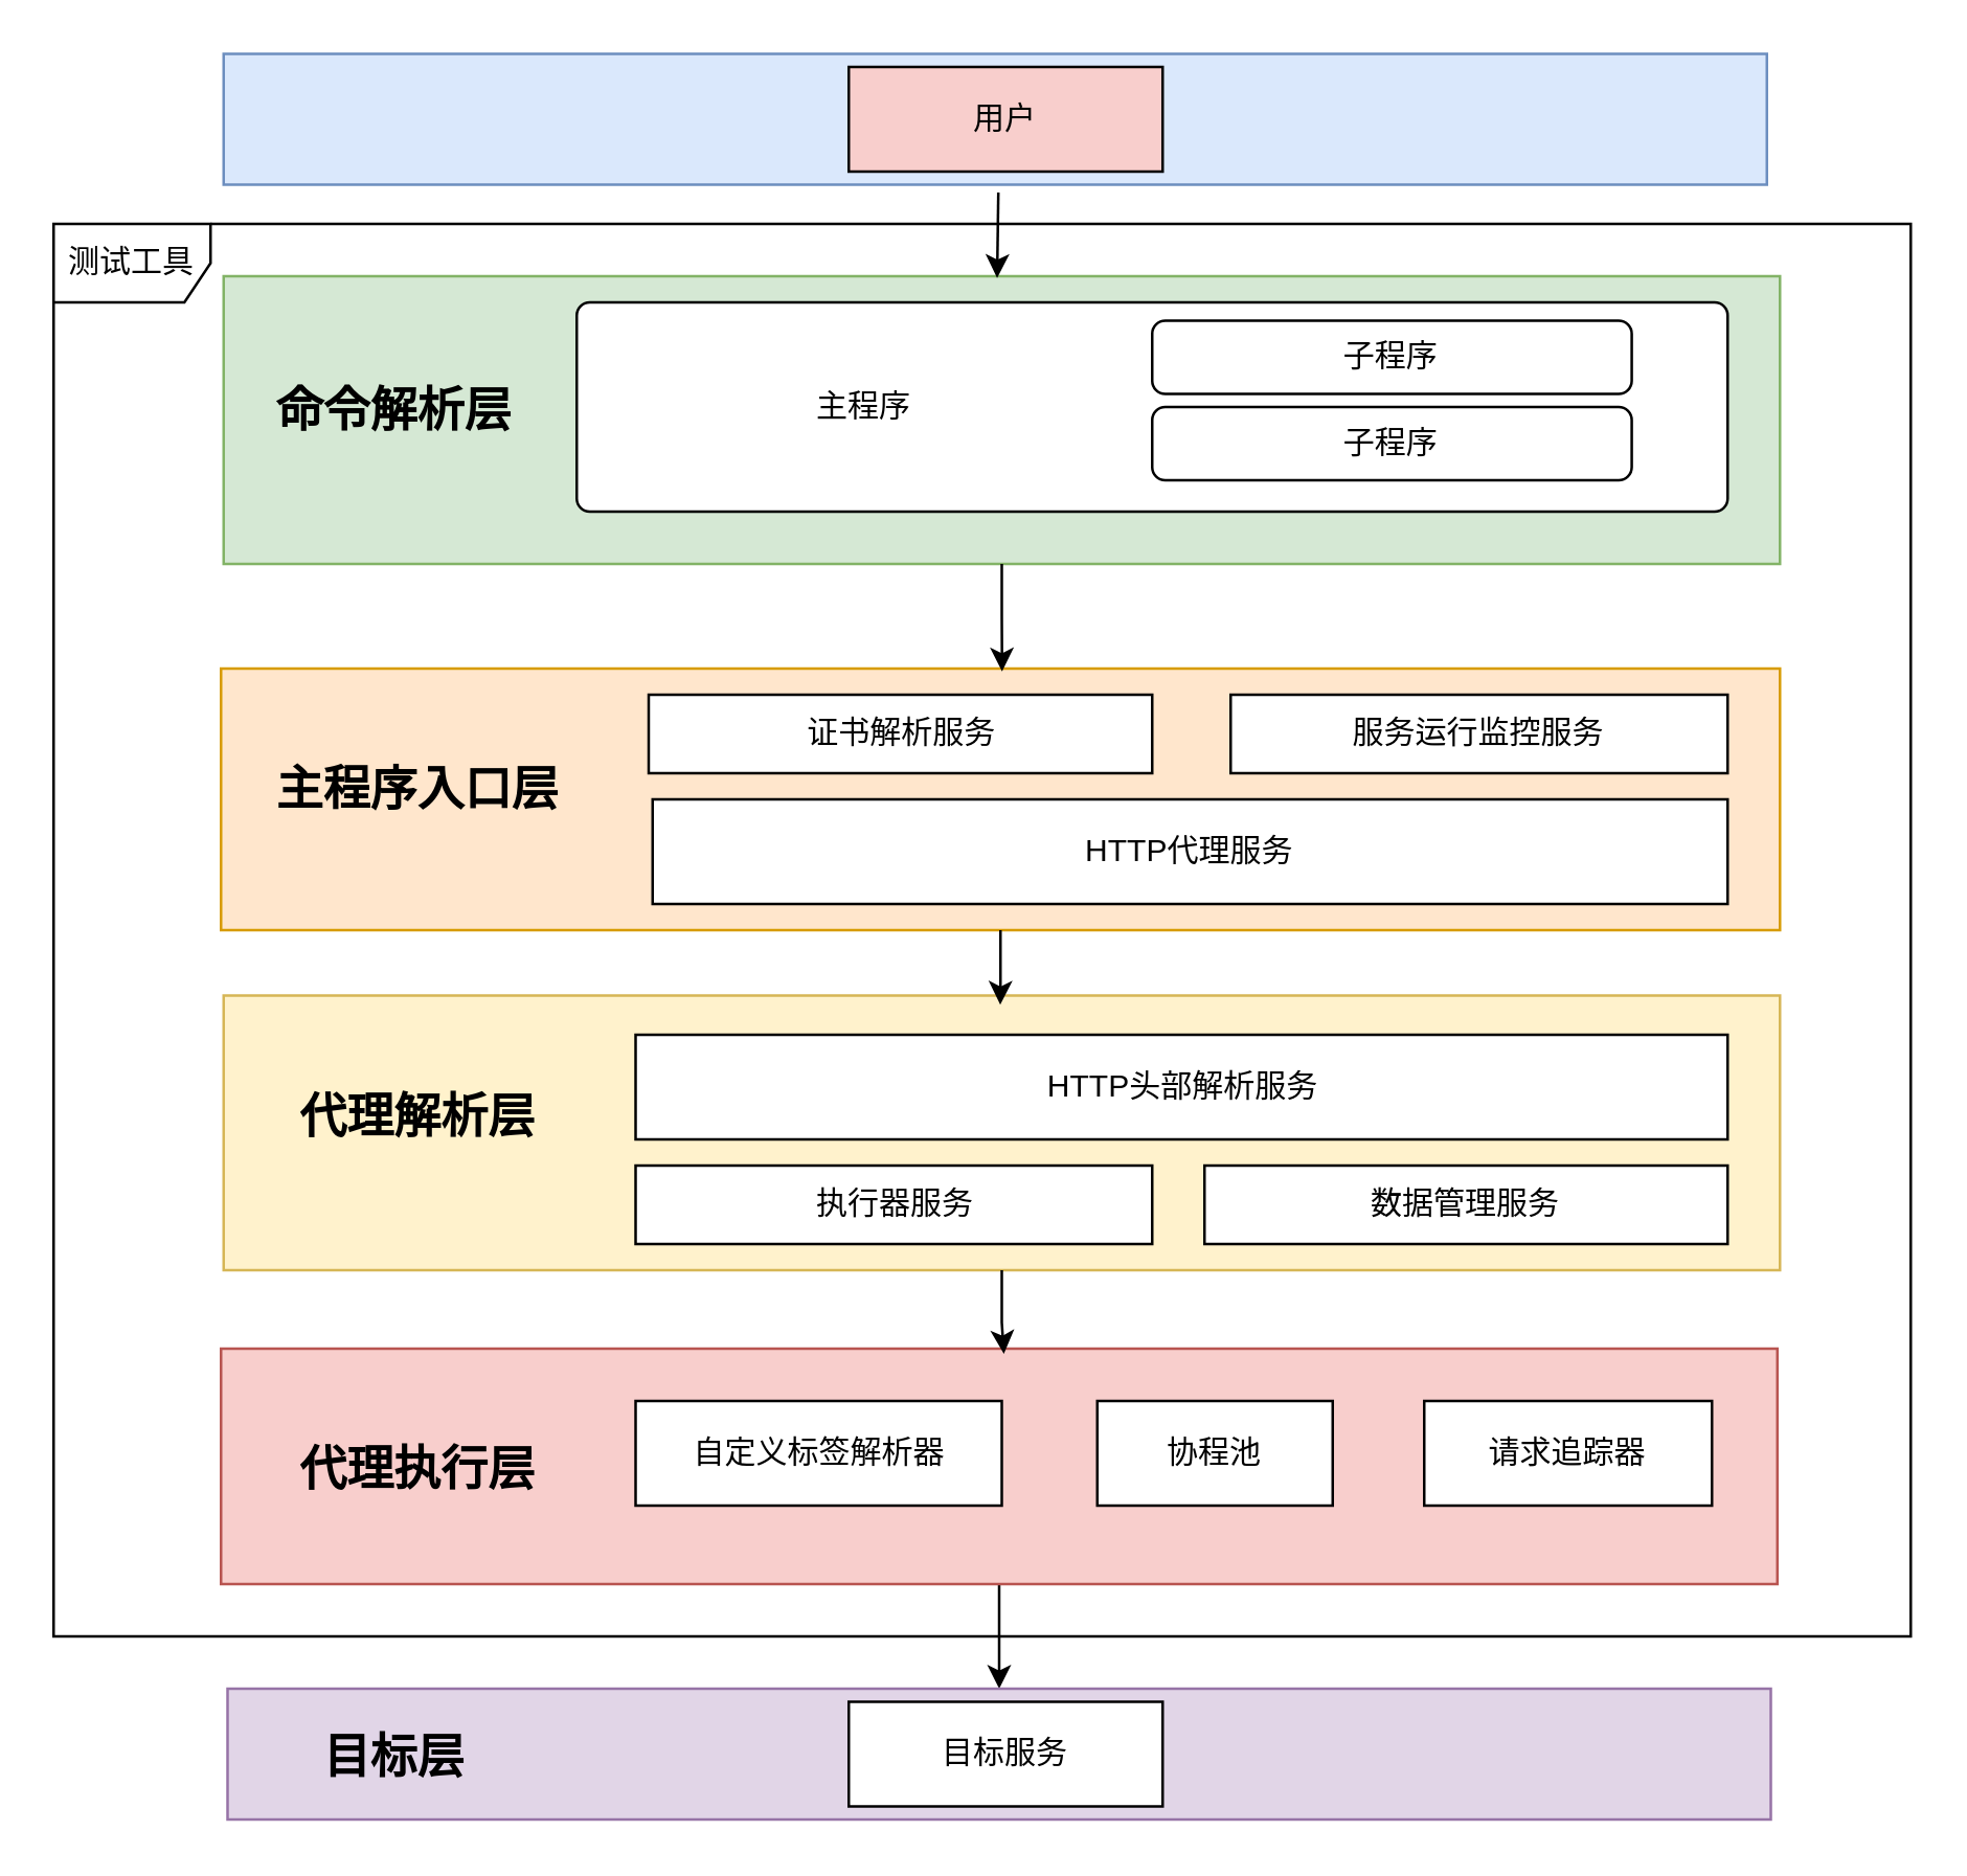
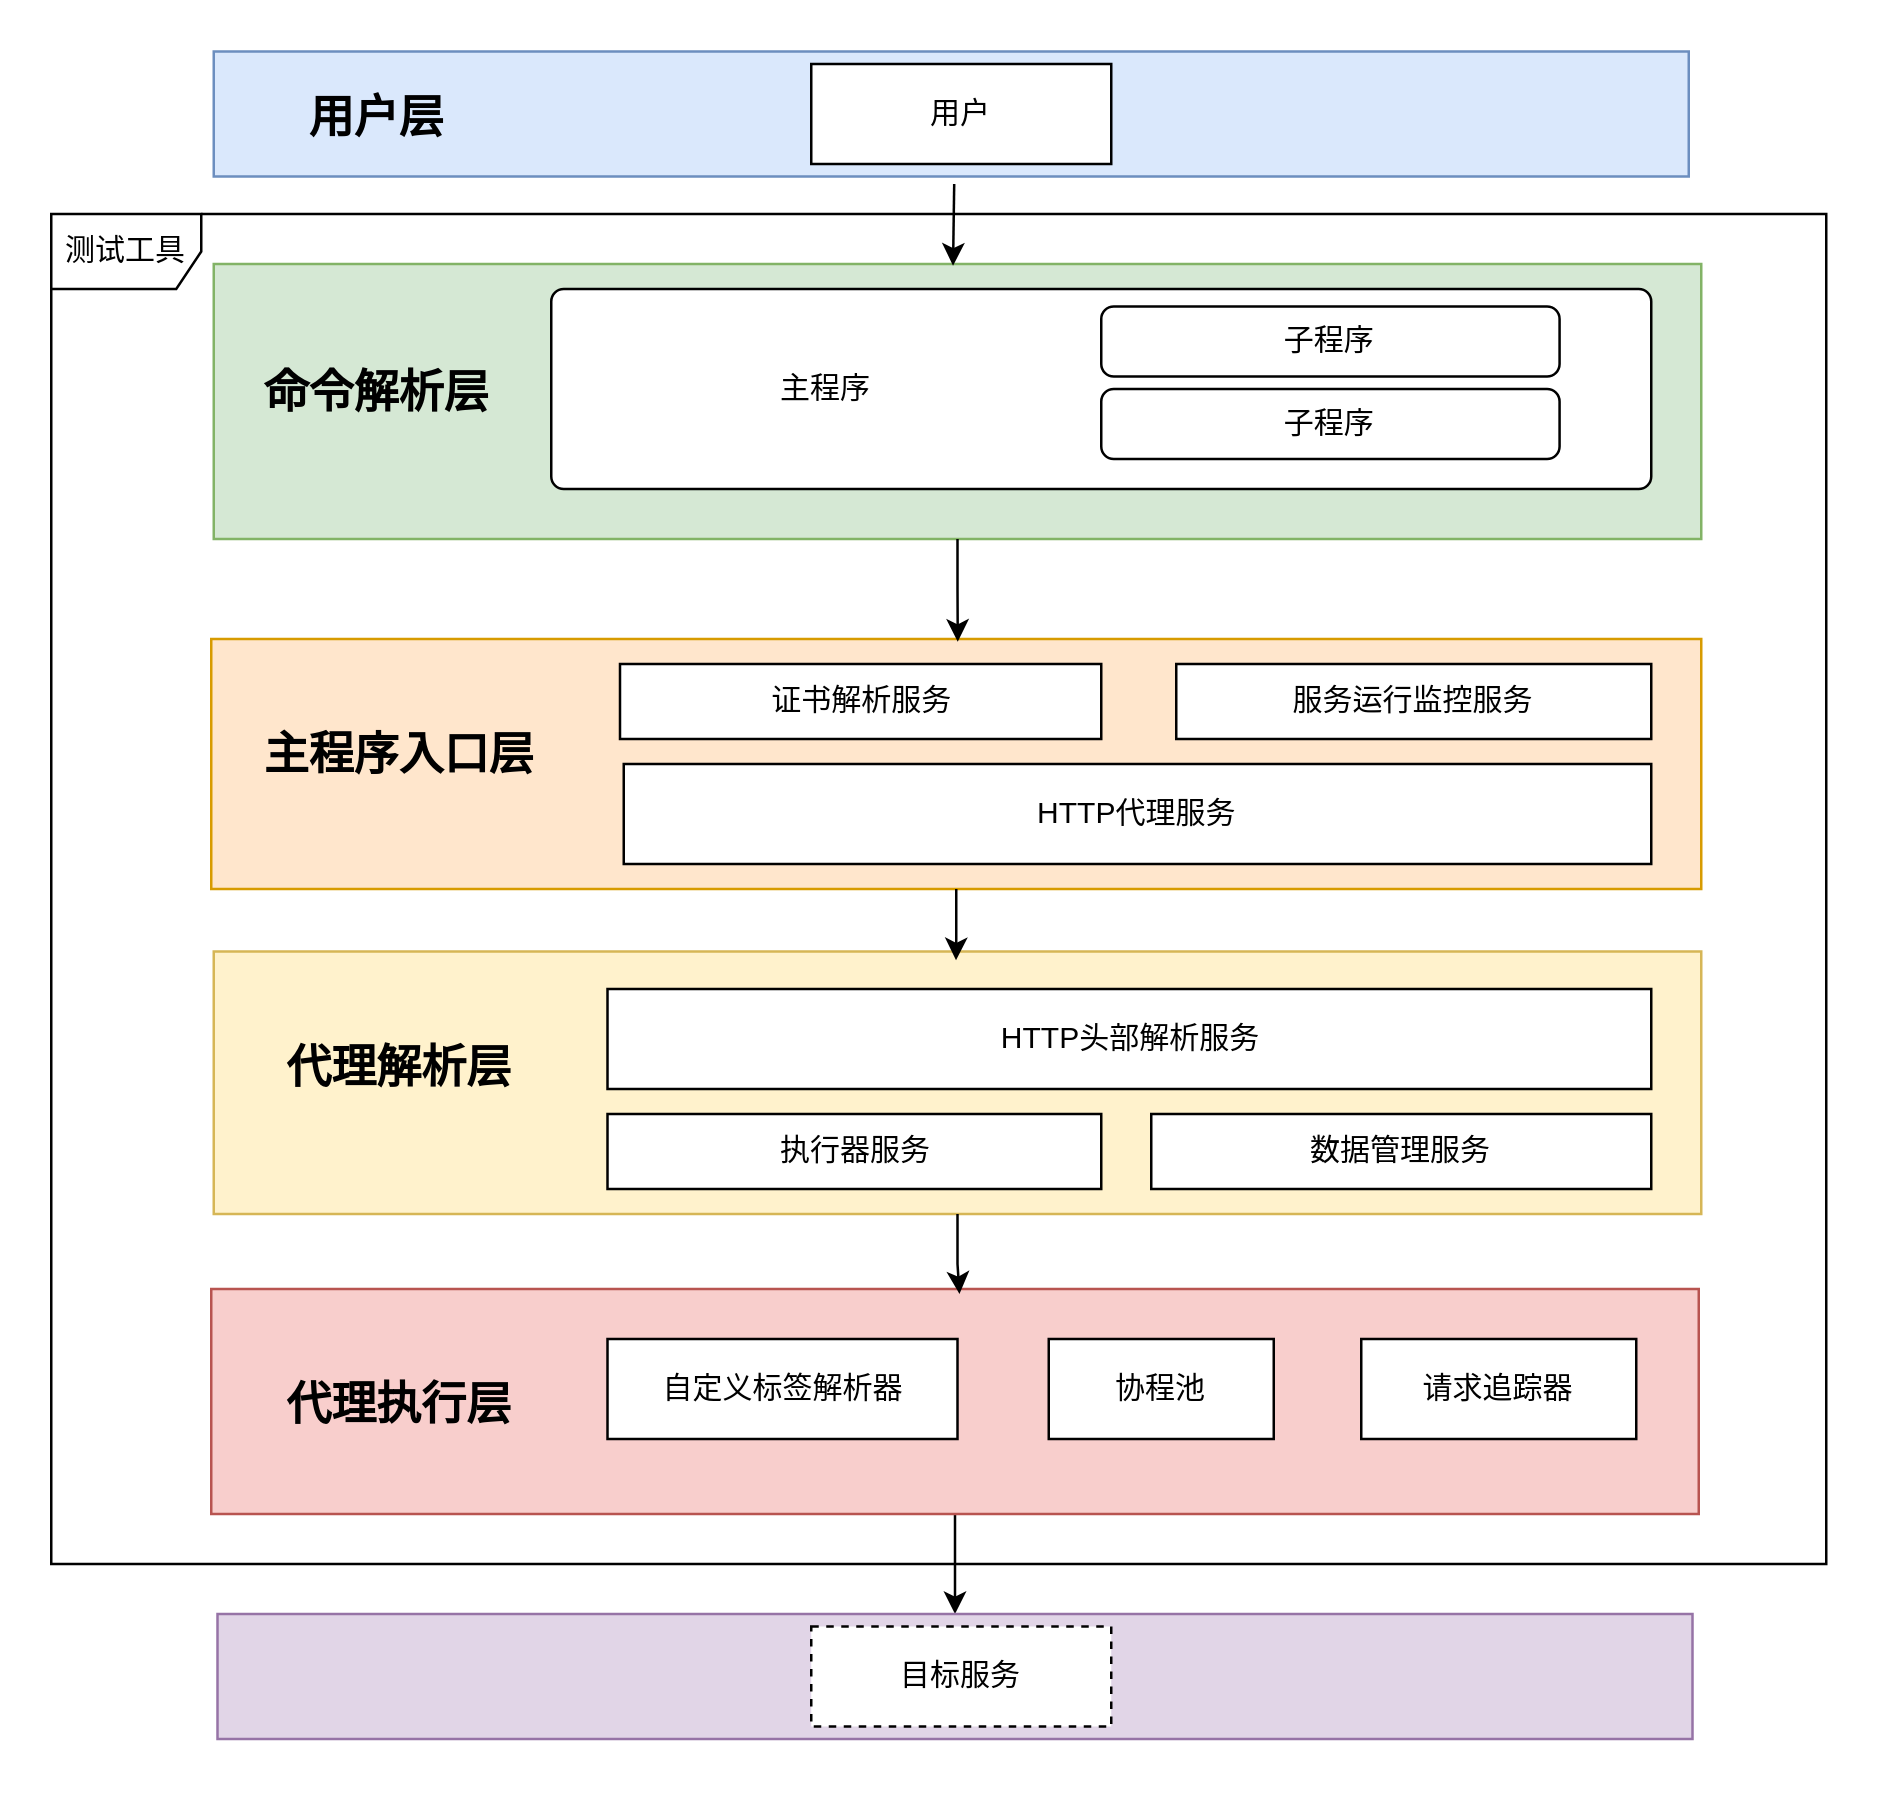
+ <mxCell id="12" value="&lt;span style=&quot;font-size: 18px;&quot;&gt;用户层&lt;/span&gt;" style="text;strokeColor=none;fillColor=none;html=1;fontSize=24;fontStyle=1;verticalAlign=middle;align=center;" parent="1" vertex="1"><mxGeometry x="100" y="25" width="100" height="40" as="geometry" /></mxCell>
- <mxCell id="3" value="用户" style="whiteSpace=wrap;html=1;align=center;fillColor=#f8cecc;" parent="1" vertex="1"><mxGeometry x="324" y="25" width="120" height="40" as="geometry" /></mxCell>
+ <mxCell id="3" value="用户" style="whiteSpace=wrap;html=1;align=center;" parent="1" vertex="1"><mxGeometry x="324" y="25" width="120" height="40" as="geometry" /></mxCell>
- <mxCell id="32" value="&lt;span style=&quot;font-size: 18px;&quot;&gt;目标层&lt;/span&gt;" style="text;strokeColor=none;fillColor=none;html=1;fontSize=24;fontStyle=1;verticalAlign=middle;align=center;" parent="1" vertex="1"><mxGeometry x="100" y="650" width="100" height="40" as="geometry" /></mxCell>
- <mxCell id="33" value="目标服务" style="whiteSpace=wrap;html=1;align=center;" parent="1" vertex="1"><mxGeometry x="324" y="650" width="120" height="40" as="geometry" /></mxCell>
+ <mxCell id="33" value="目标服务" style="whiteSpace=wrap;html=1;align=center;dashed=1;" parent="1" vertex="1"><mxGeometry x="324" y="650" width="120" height="40" as="geometry" /></mxCell>
